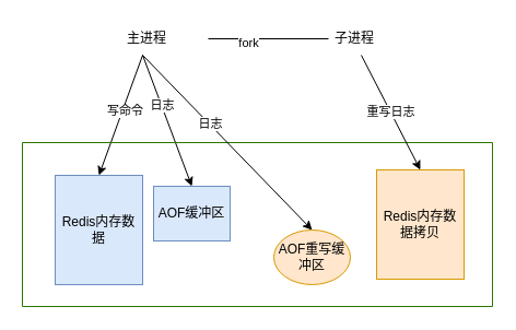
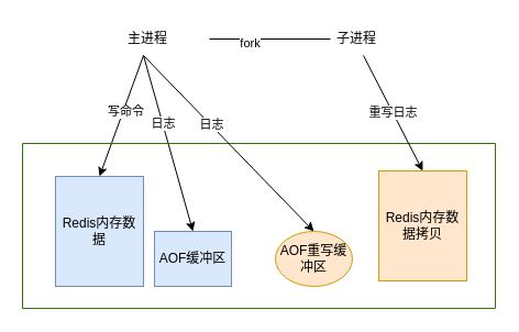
- <mxCell id="6" value="AOF缓冲区" style="rounded=0;whiteSpace=wrap;html=1;fillColor=#dae8fc;strokeColor=#6c8ebf;" vertex="1" parent="1"><mxGeometry x="140" y="170" width="70" height="50" as="geometry" /></mxCell>
+ <mxCell id="6" value="AOF缓冲区" style="rounded=0;whiteSpace=wrap;html=1;fillColor=#dae8fc;strokeColor=#6c8ebf;" vertex="1" parent="1"><mxGeometry x="140" y="210" width="70" height="50" as="geometry" /></mxCell>
